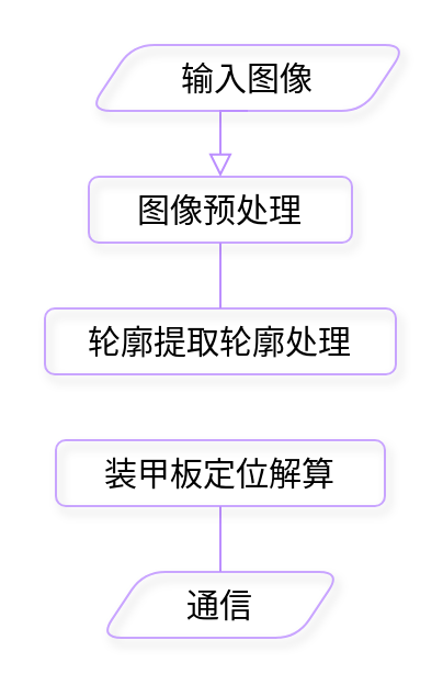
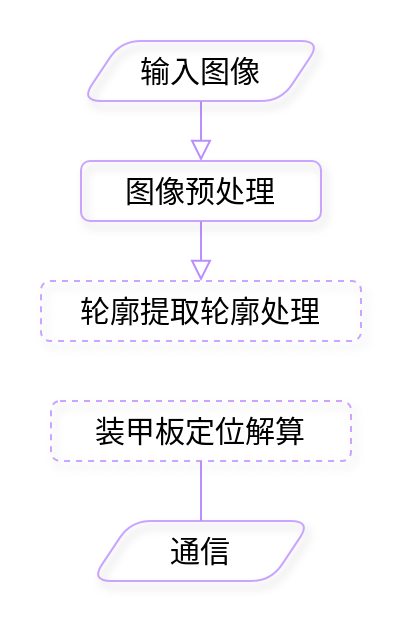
- <mxCell id="6" value="&lt;font style=&quot;font-size: 15px&quot;&gt;输入图像&lt;/font&gt;" style="shape=parallelogram;perimeter=parallelogramPerimeter;whiteSpace=wrap;html=1;fixedSize=1;shadow=1;rounded=1;fillColor=none;sketch=0;opacity=80;strokeColor=#BC8FFF;glass=0;" vertex="1" parent="1"><mxGeometry x="40" y="20" width="145" height="30" as="geometry" /></mxCell>
+ <mxCell id="6" value="&lt;font style=&quot;font-size: 15px&quot;&gt;输入图像&lt;/font&gt;" style="shape=parallelogram;perimeter=parallelogramPerimeter;whiteSpace=wrap;html=1;fixedSize=1;shadow=1;rounded=1;fillColor=none;sketch=0;opacity=80;strokeColor=#BC8FFF;glass=0;" vertex="1" parent="1"><mxGeometry x="40" y="20" width="120" height="30" as="geometry" /></mxCell>
- <mxCell id="3" value="" style="edgeStyle=orthogonalEdgeStyle;rounded=0;orthogonalLoop=1;jettySize=auto;html=1;shadow=0;strokeColor=#BC8FFF;strokeWidth=1;labelBackgroundColor=none;endFill=0;endArrow=none;endSize=8;sketch=0;" edge="1" parent="1" source="4" target="5"><mxGeometry relative="1" as="geometry" /></mxCell>
+ <mxCell id="3" value="" style="edgeStyle=orthogonalEdgeStyle;rounded=0;orthogonalLoop=1;jettySize=auto;html=1;shadow=0;strokeColor=#BC8FFF;strokeWidth=1;labelBackgroundColor=none;endFill=0;endArrow=block;endSize=8;sketch=0;" edge="1" parent="1" source="4" target="5"><mxGeometry relative="1" as="geometry" /></mxCell>
- <mxCell id="5" value="&lt;font style=&quot;font-size: 15px&quot;&gt;轮廓提取轮廓处理&lt;/font&gt;" style="rounded=1;whiteSpace=wrap;html=1;fontSize=12;shadow=1;strokeColor=#BC8FFF;fillColor=none;opacity=80;sketch=0;glass=0;" parent="1" vertex="1"><mxGeometry x="20" y="140" width="160" height="30" as="geometry" /></mxCell>
+ <mxCell id="5" value="&lt;font style=&quot;font-size: 15px&quot;&gt;轮廓提取轮廓处理&lt;/font&gt;" style="rounded=1;whiteSpace=wrap;html=1;fontSize=12;shadow=1;strokeColor=#BC8FFF;fillColor=none;opacity=80;sketch=0;glass=0;dashed=1;" parent="1" vertex="1"><mxGeometry x="20" y="140" width="160" height="30" as="geometry" /></mxCell>
- <mxCell id="8" value="&lt;font style=&quot;font-size: 15px&quot;&gt;装甲板定位解算&lt;/font&gt;" style="rounded=1;whiteSpace=wrap;html=1;fontSize=12;shadow=1;strokeColor=#BC8FFF;fillColor=none;opacity=80;sketch=0;glass=0;" vertex="1" parent="1"><mxGeometry x="25" y="200" width="150" height="30" as="geometry" /></mxCell>
+ <mxCell id="8" value="&lt;font style=&quot;font-size: 15px&quot;&gt;装甲板定位解算&lt;/font&gt;" style="rounded=1;whiteSpace=wrap;html=1;fontSize=12;shadow=1;strokeColor=#BC8FFF;fillColor=none;opacity=80;sketch=0;glass=0;dashed=1;" vertex="1" parent="1"><mxGeometry x="25" y="200" width="150" height="30" as="geometry" /></mxCell>
